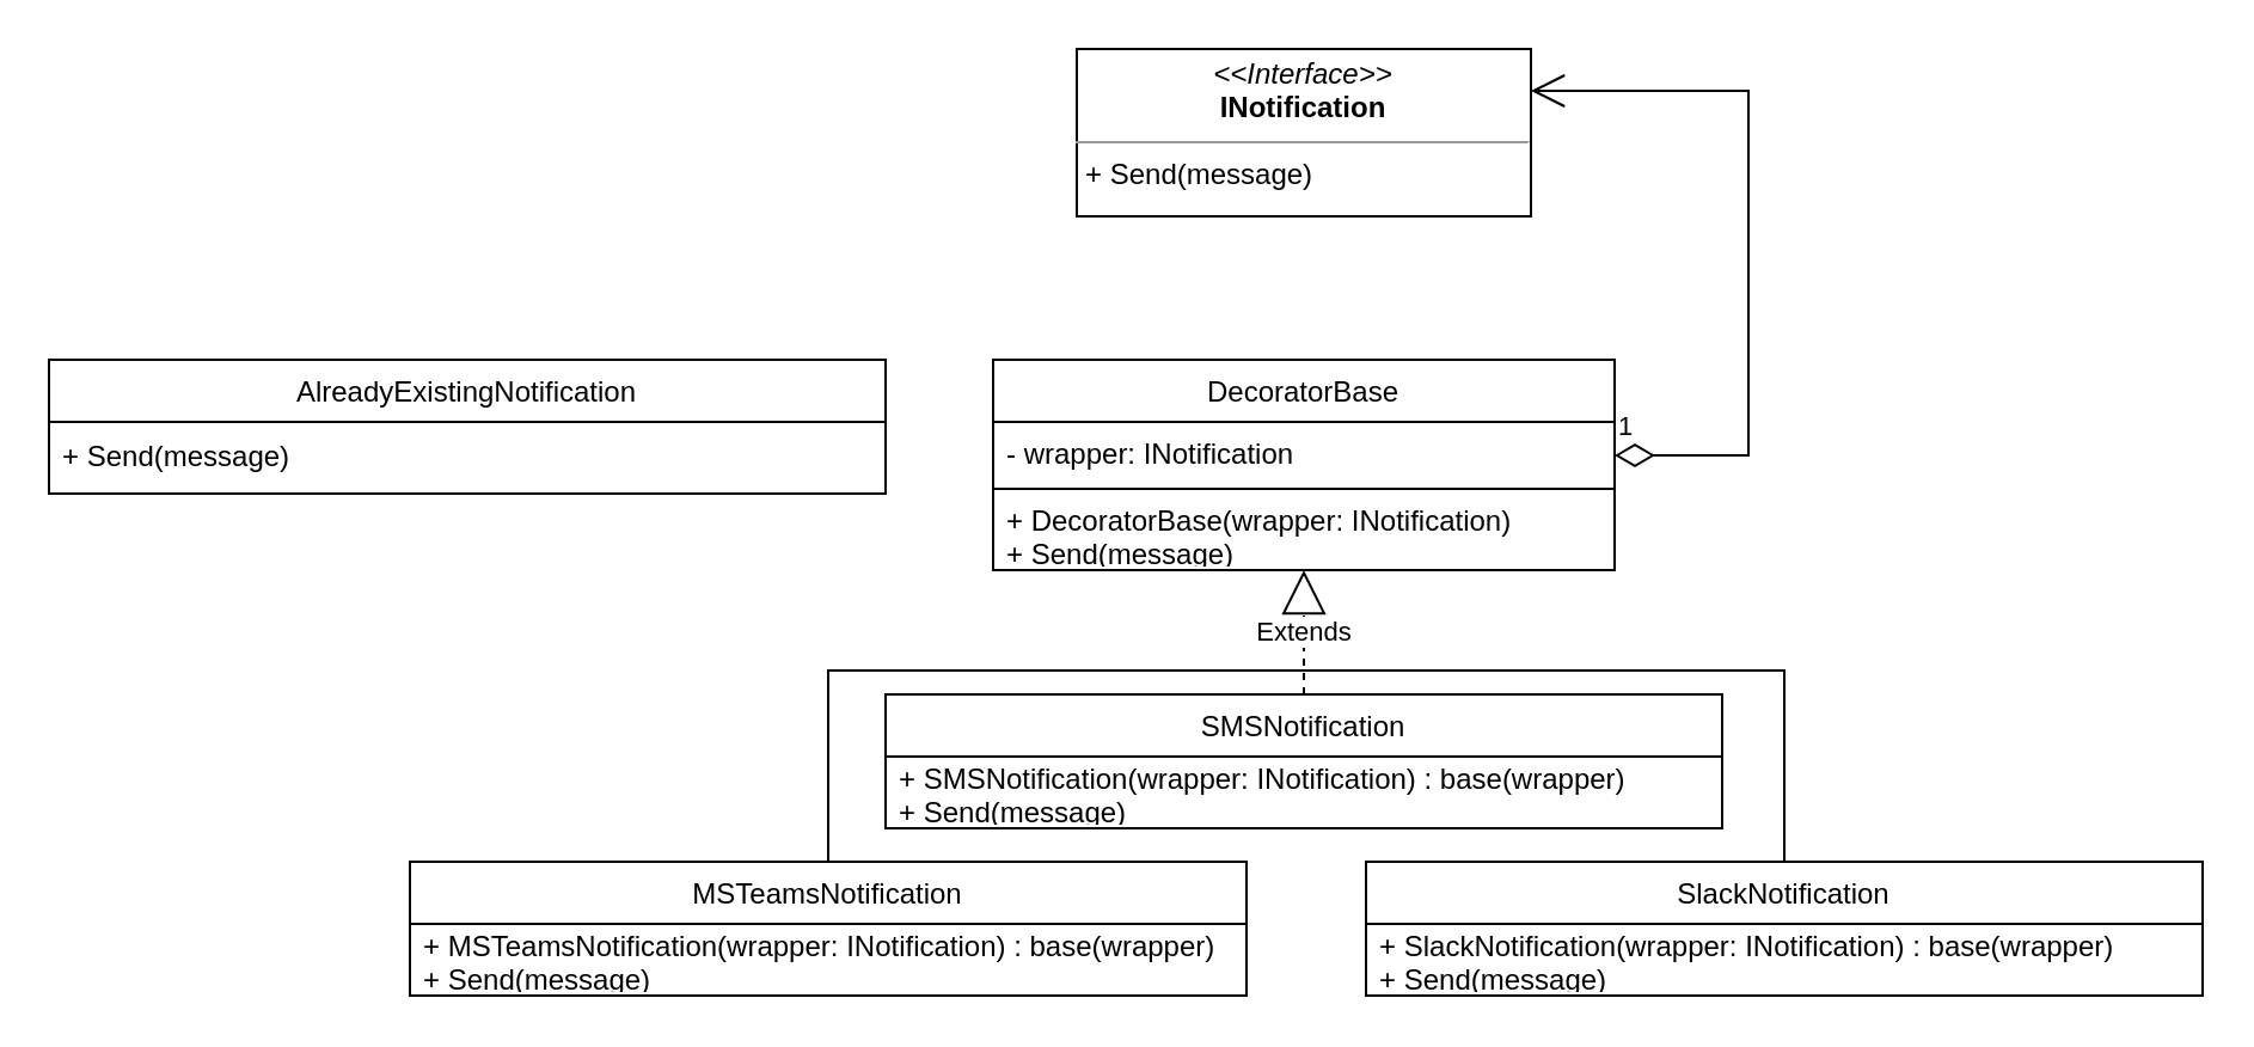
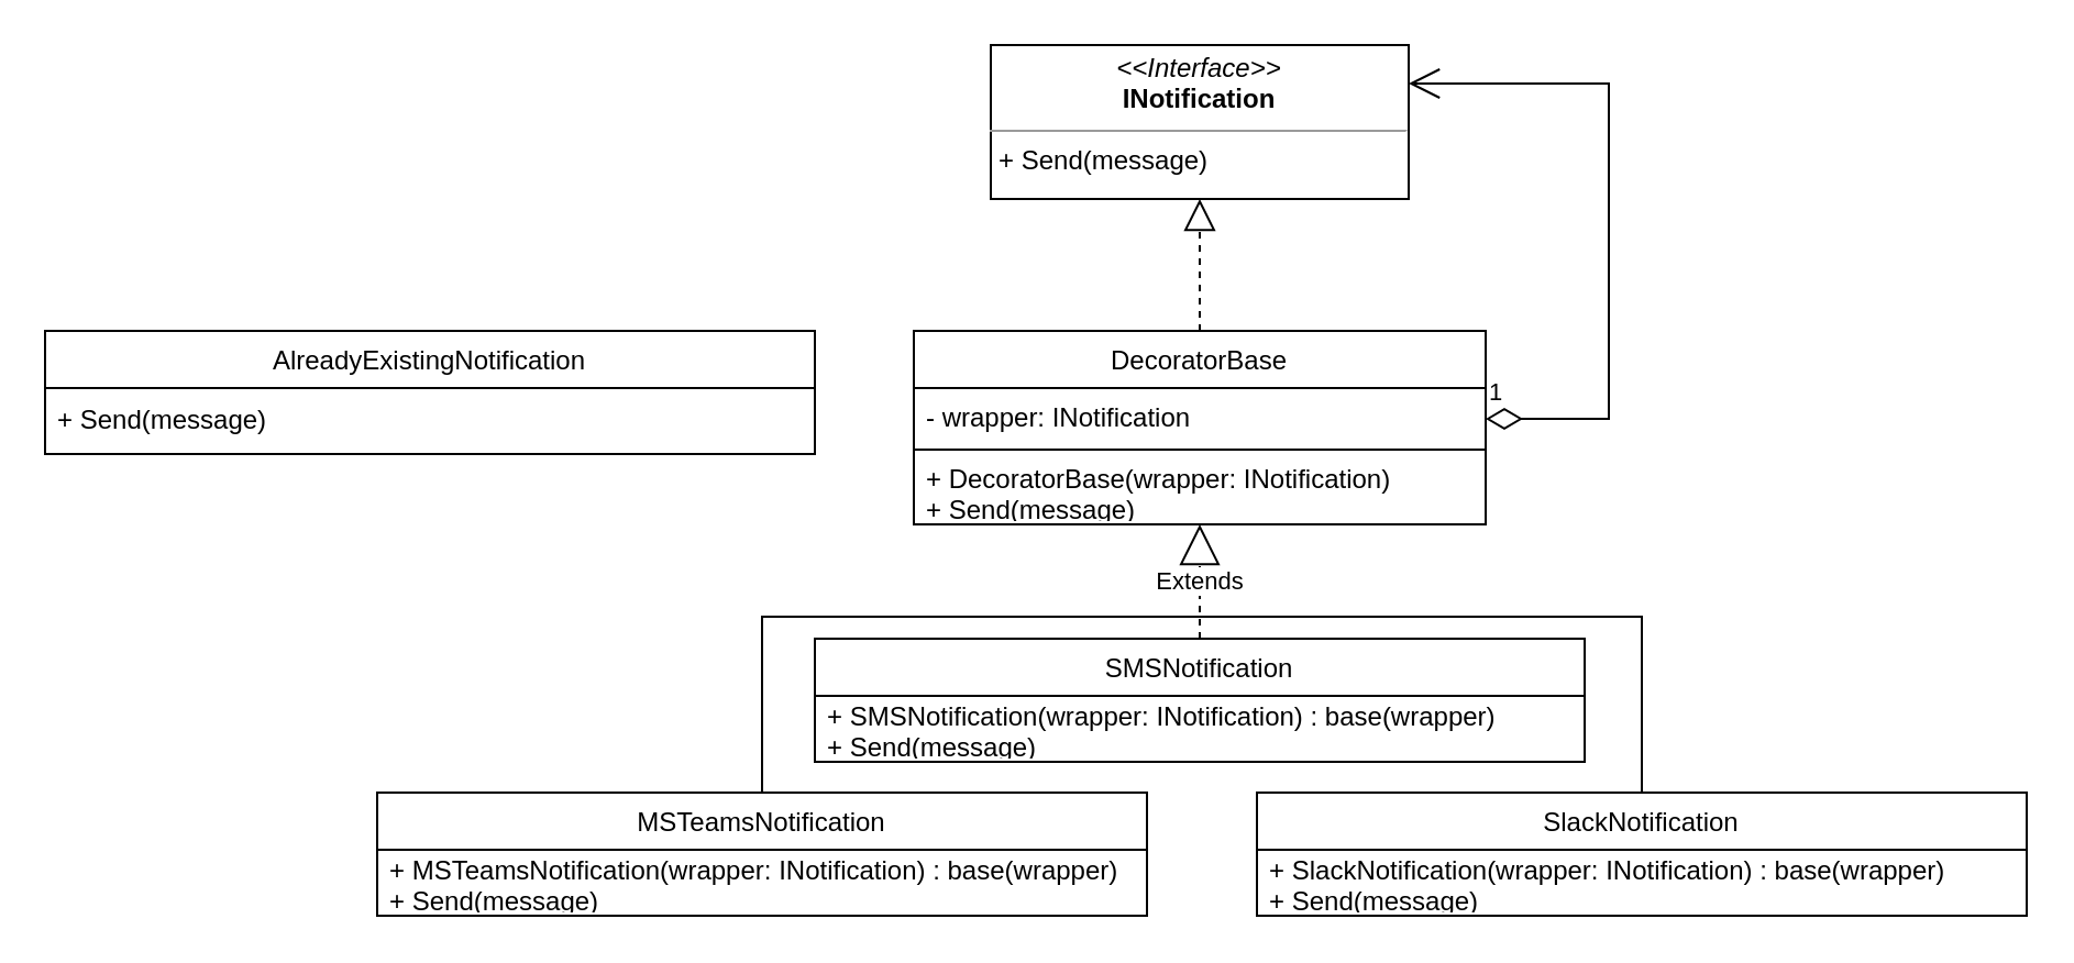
+ <mxCell id="8" value="" style="endArrow=block;dashed=1;endFill=0;endSize=12;html=1;rounded=0;entryX=0.5;entryY=1;entryDx=0;entryDy=0;exitX=0.5;exitY=0;exitDx=0;exitDy=0;" edge="1" parent="1" source="4" target="2"><mxGeometry width="160" relative="1" as="geometry"><mxPoint x="511" y="160" as="sourcePoint" /><mxPoint x="671" y="160" as="targetPoint" /></mxGeometry></mxCell>
